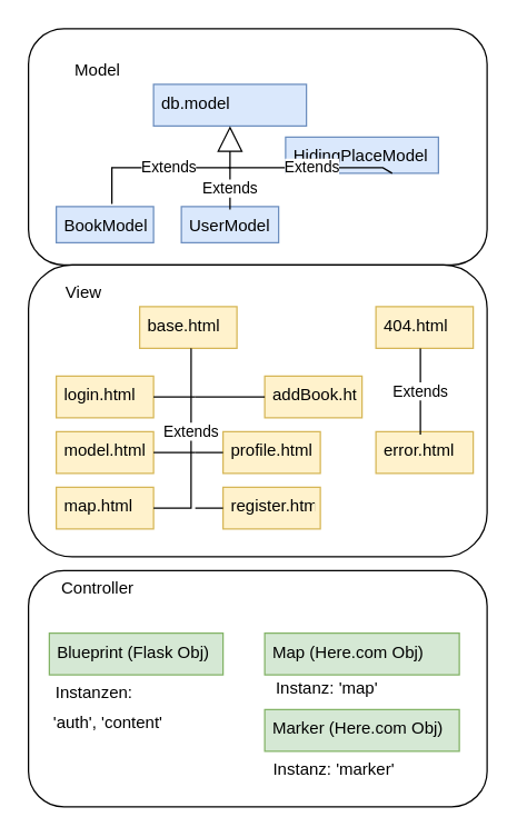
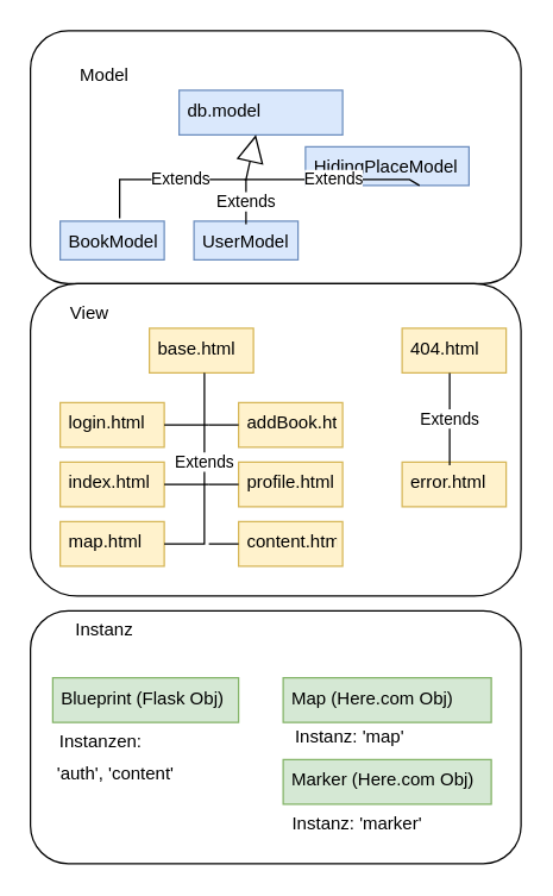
- <mxCell id="4" value="db.model" style="text;strokeColor=#6c8ebf;fillColor=#dae8fc;align=left;verticalAlign=top;spacingLeft=4;spacingRight=4;overflow=hidden;rotatable=0;points=[[0,0.5],[1,0.5]];portConstraint=eastwest;rounded=0;" vertex="1" parent="1"><mxGeometry x="110" y="60" width="110" height="30" as="geometry" /></mxCell>
+ <mxCell id="4" value="db.model" style="text;strokeColor=#6c8ebf;fillColor=#dae8fc;align=left;verticalAlign=top;spacingLeft=4;spacingRight=4;overflow=hidden;rotatable=0;points=[[0,0.5],[1,0.5]];portConstraint=eastwest;rounded=0;" vertex="1" parent="1"><mxGeometry x="120" y="60" width="110" height="30" as="geometry" /></mxCell>
- <mxCell id="16" value="addBook.html" style="text;strokeColor=#d6b656;fillColor=#fff2cc;align=left;verticalAlign=top;spacingLeft=4;spacingRight=4;overflow=hidden;rotatable=0;points=[[0,0.5],[1,0.5]];portConstraint=eastwest;rounded=0;" vertex="1" parent="1"><mxGeometry x="190" y="270" width="70" height="30" as="geometry" /></mxCell>
+ <mxCell id="16" value="addBook.html" style="text;strokeColor=#d6b656;fillColor=#fff2cc;align=left;verticalAlign=top;spacingLeft=4;spacingRight=4;overflow=hidden;rotatable=0;points=[[0,0.5],[1,0.5]];portConstraint=eastwest;rounded=0;" vertex="1" parent="1"><mxGeometry x="160" y="270" width="70" height="30" as="geometry" /></mxCell>
- <mxCell id="17" value="model.html" style="text;strokeColor=#d6b656;fillColor=#fff2cc;align=left;verticalAlign=top;spacingLeft=4;spacingRight=4;overflow=hidden;rotatable=0;points=[[0,0.5],[1,0.5]];portConstraint=eastwest;rounded=0;" vertex="1" parent="1"><mxGeometry x="40" y="310" width="70" height="30" as="geometry" /></mxCell>
+ <mxCell id="17" value="index.html" style="text;strokeColor=#d6b656;fillColor=#fff2cc;align=left;verticalAlign=top;spacingLeft=4;spacingRight=4;overflow=hidden;rotatable=0;points=[[0,0.5],[1,0.5]];portConstraint=eastwest;rounded=0;" vertex="1" parent="1"><mxGeometry x="40" y="310" width="70" height="30" as="geometry" /></mxCell>
- <mxCell id="15" value="register.html" style="text;strokeColor=#d6b656;fillColor=#fff2cc;align=left;verticalAlign=top;spacingLeft=4;spacingRight=4;overflow=hidden;rotatable=0;points=[[0,0.5],[1,0.5]];portConstraint=eastwest;rounded=0;" vertex="1" parent="1"><mxGeometry x="160" y="350" width="70" height="30" as="geometry" /></mxCell>
+ <mxCell id="15" value="content.html" style="text;strokeColor=#d6b656;fillColor=#fff2cc;align=left;verticalAlign=top;spacingLeft=4;spacingRight=4;overflow=hidden;rotatable=0;points=[[0,0.5],[1,0.5]];portConstraint=eastwest;rounded=0;" vertex="1" parent="1"><mxGeometry x="160" y="350" width="70" height="30" as="geometry" /></mxCell>
- <mxCell id="30" value="Controller" style="text;html=1;strokeColor=none;fillColor=none;align=center;verticalAlign=middle;whiteSpace=wrap;rounded=0;" vertex="1" parent="1"><mxGeometry x="40" y="415" width="60" height="15" as="geometry" /></mxCell>
+ <mxCell id="30" value="Instanz" style="text;html=1;strokeColor=none;fillColor=none;align=center;verticalAlign=middle;whiteSpace=wrap;rounded=0;" vertex="1" parent="1"><mxGeometry x="40" y="415" width="60" height="15" as="geometry" /></mxCell>
